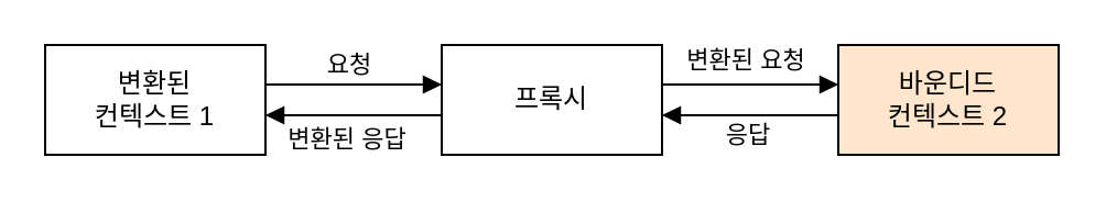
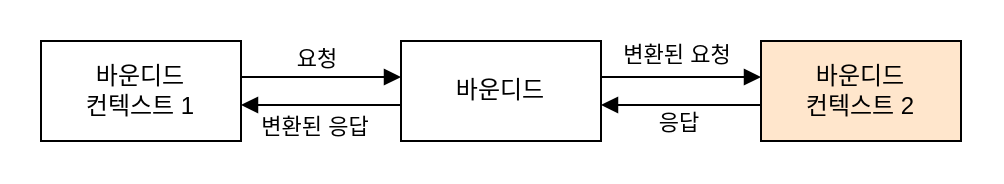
- <mxCell id="4" value="변환된&lt;div&gt;컨텍스트 1&lt;/div&gt;" style="rounded=0;whiteSpace=wrap;html=1;" vertex="1" parent="1"><mxGeometry x="20" y="20" width="100" height="50" as="geometry" /></mxCell>
+ <mxCell id="4" value="바운디드&lt;div&gt;컨텍스트 1&lt;/div&gt;" style="rounded=0;whiteSpace=wrap;html=1;" vertex="1" parent="1"><mxGeometry x="20" y="20" width="100" height="50" as="geometry" /></mxCell>
- <mxCell id="12" value="프록시" style="rounded=0;whiteSpace=wrap;html=1;" vertex="1" parent="1"><mxGeometry x="200" y="20" width="100" height="50" as="geometry" /></mxCell>
+ <mxCell id="12" value="바운디드" style="rounded=0;whiteSpace=wrap;html=1;" vertex="1" parent="1"><mxGeometry x="200" y="20" width="100" height="50" as="geometry" /></mxCell>
